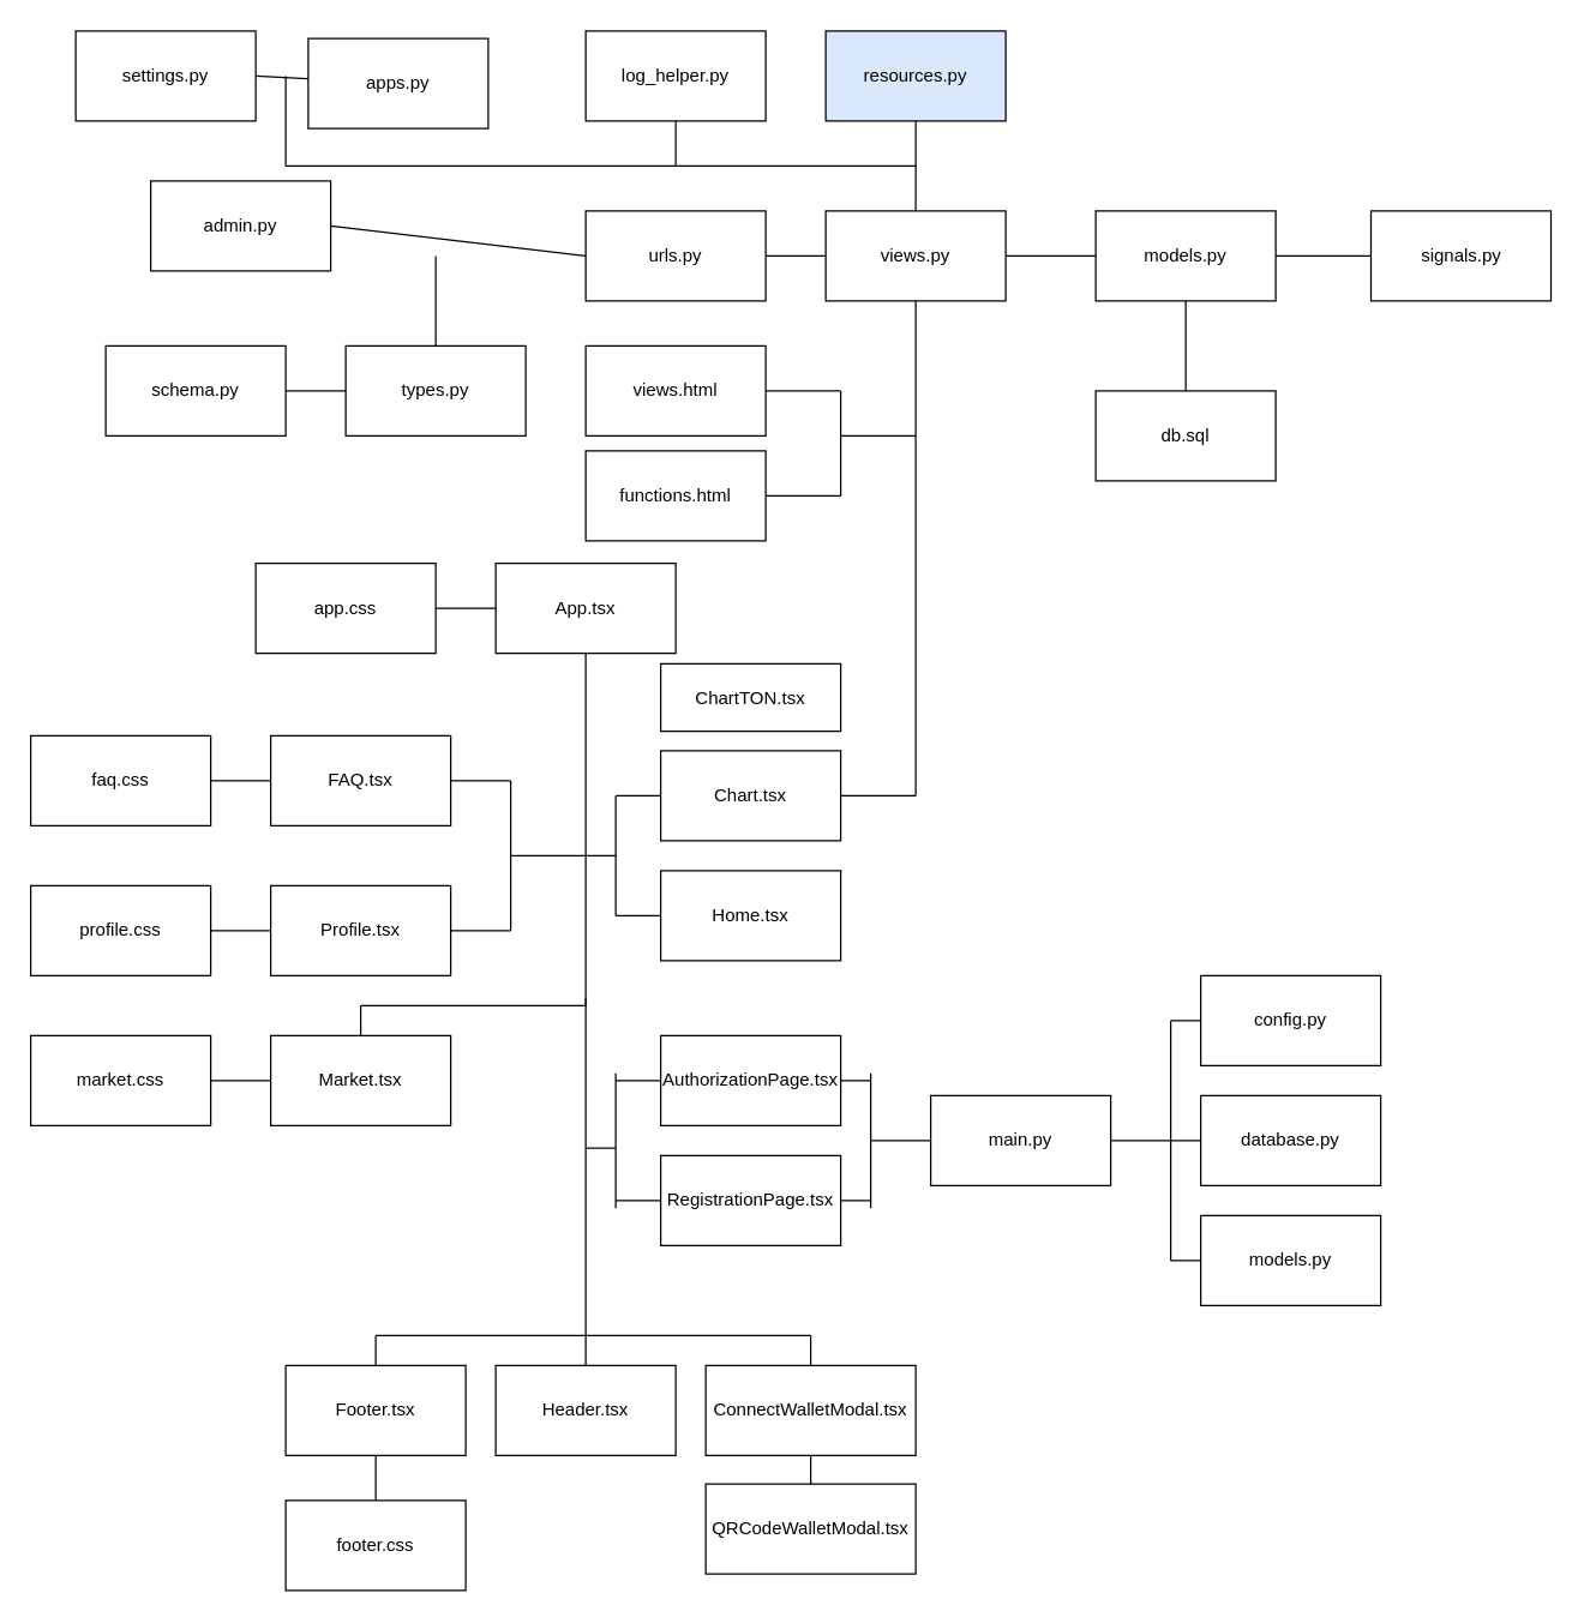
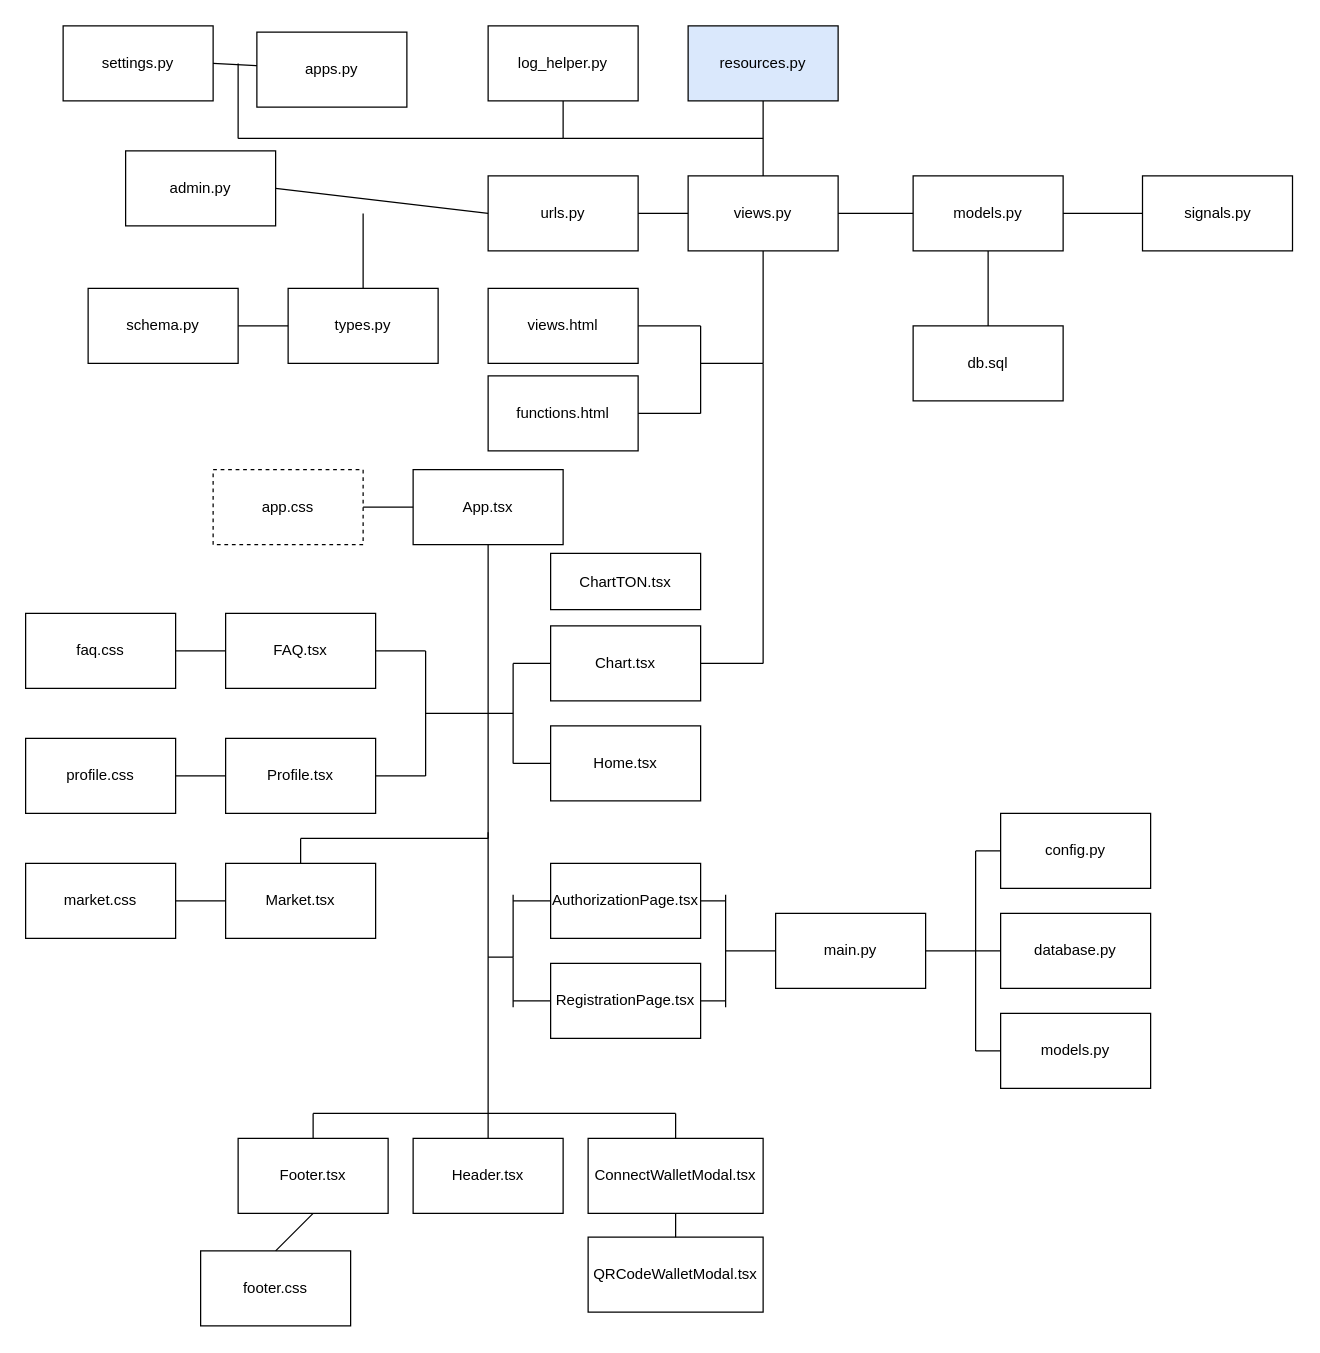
- <mxCell id="90" value="app.css" style="rounded=0;whiteSpace=wrap;html=1;" vertex="1" parent="1"><mxGeometry x="170" y="375" width="120" height="60" as="geometry" /></mxCell>
+ <mxCell id="90" value="app.css" style="rounded=0;whiteSpace=wrap;html=1;dashed=1;" vertex="1" parent="1"><mxGeometry x="170" y="375" width="120" height="60" as="geometry" /></mxCell>
- <mxCell id="88" value="footer.css" style="rounded=0;whiteSpace=wrap;html=1;" vertex="1" parent="1"><mxGeometry x="190" y="1000" width="120" height="60" as="geometry" /></mxCell>
+ <mxCell id="88" value="footer.css" style="rounded=0;whiteSpace=wrap;html=1;" vertex="1" parent="1"><mxGeometry x="160" y="1000" width="120" height="60" as="geometry" /></mxCell>
